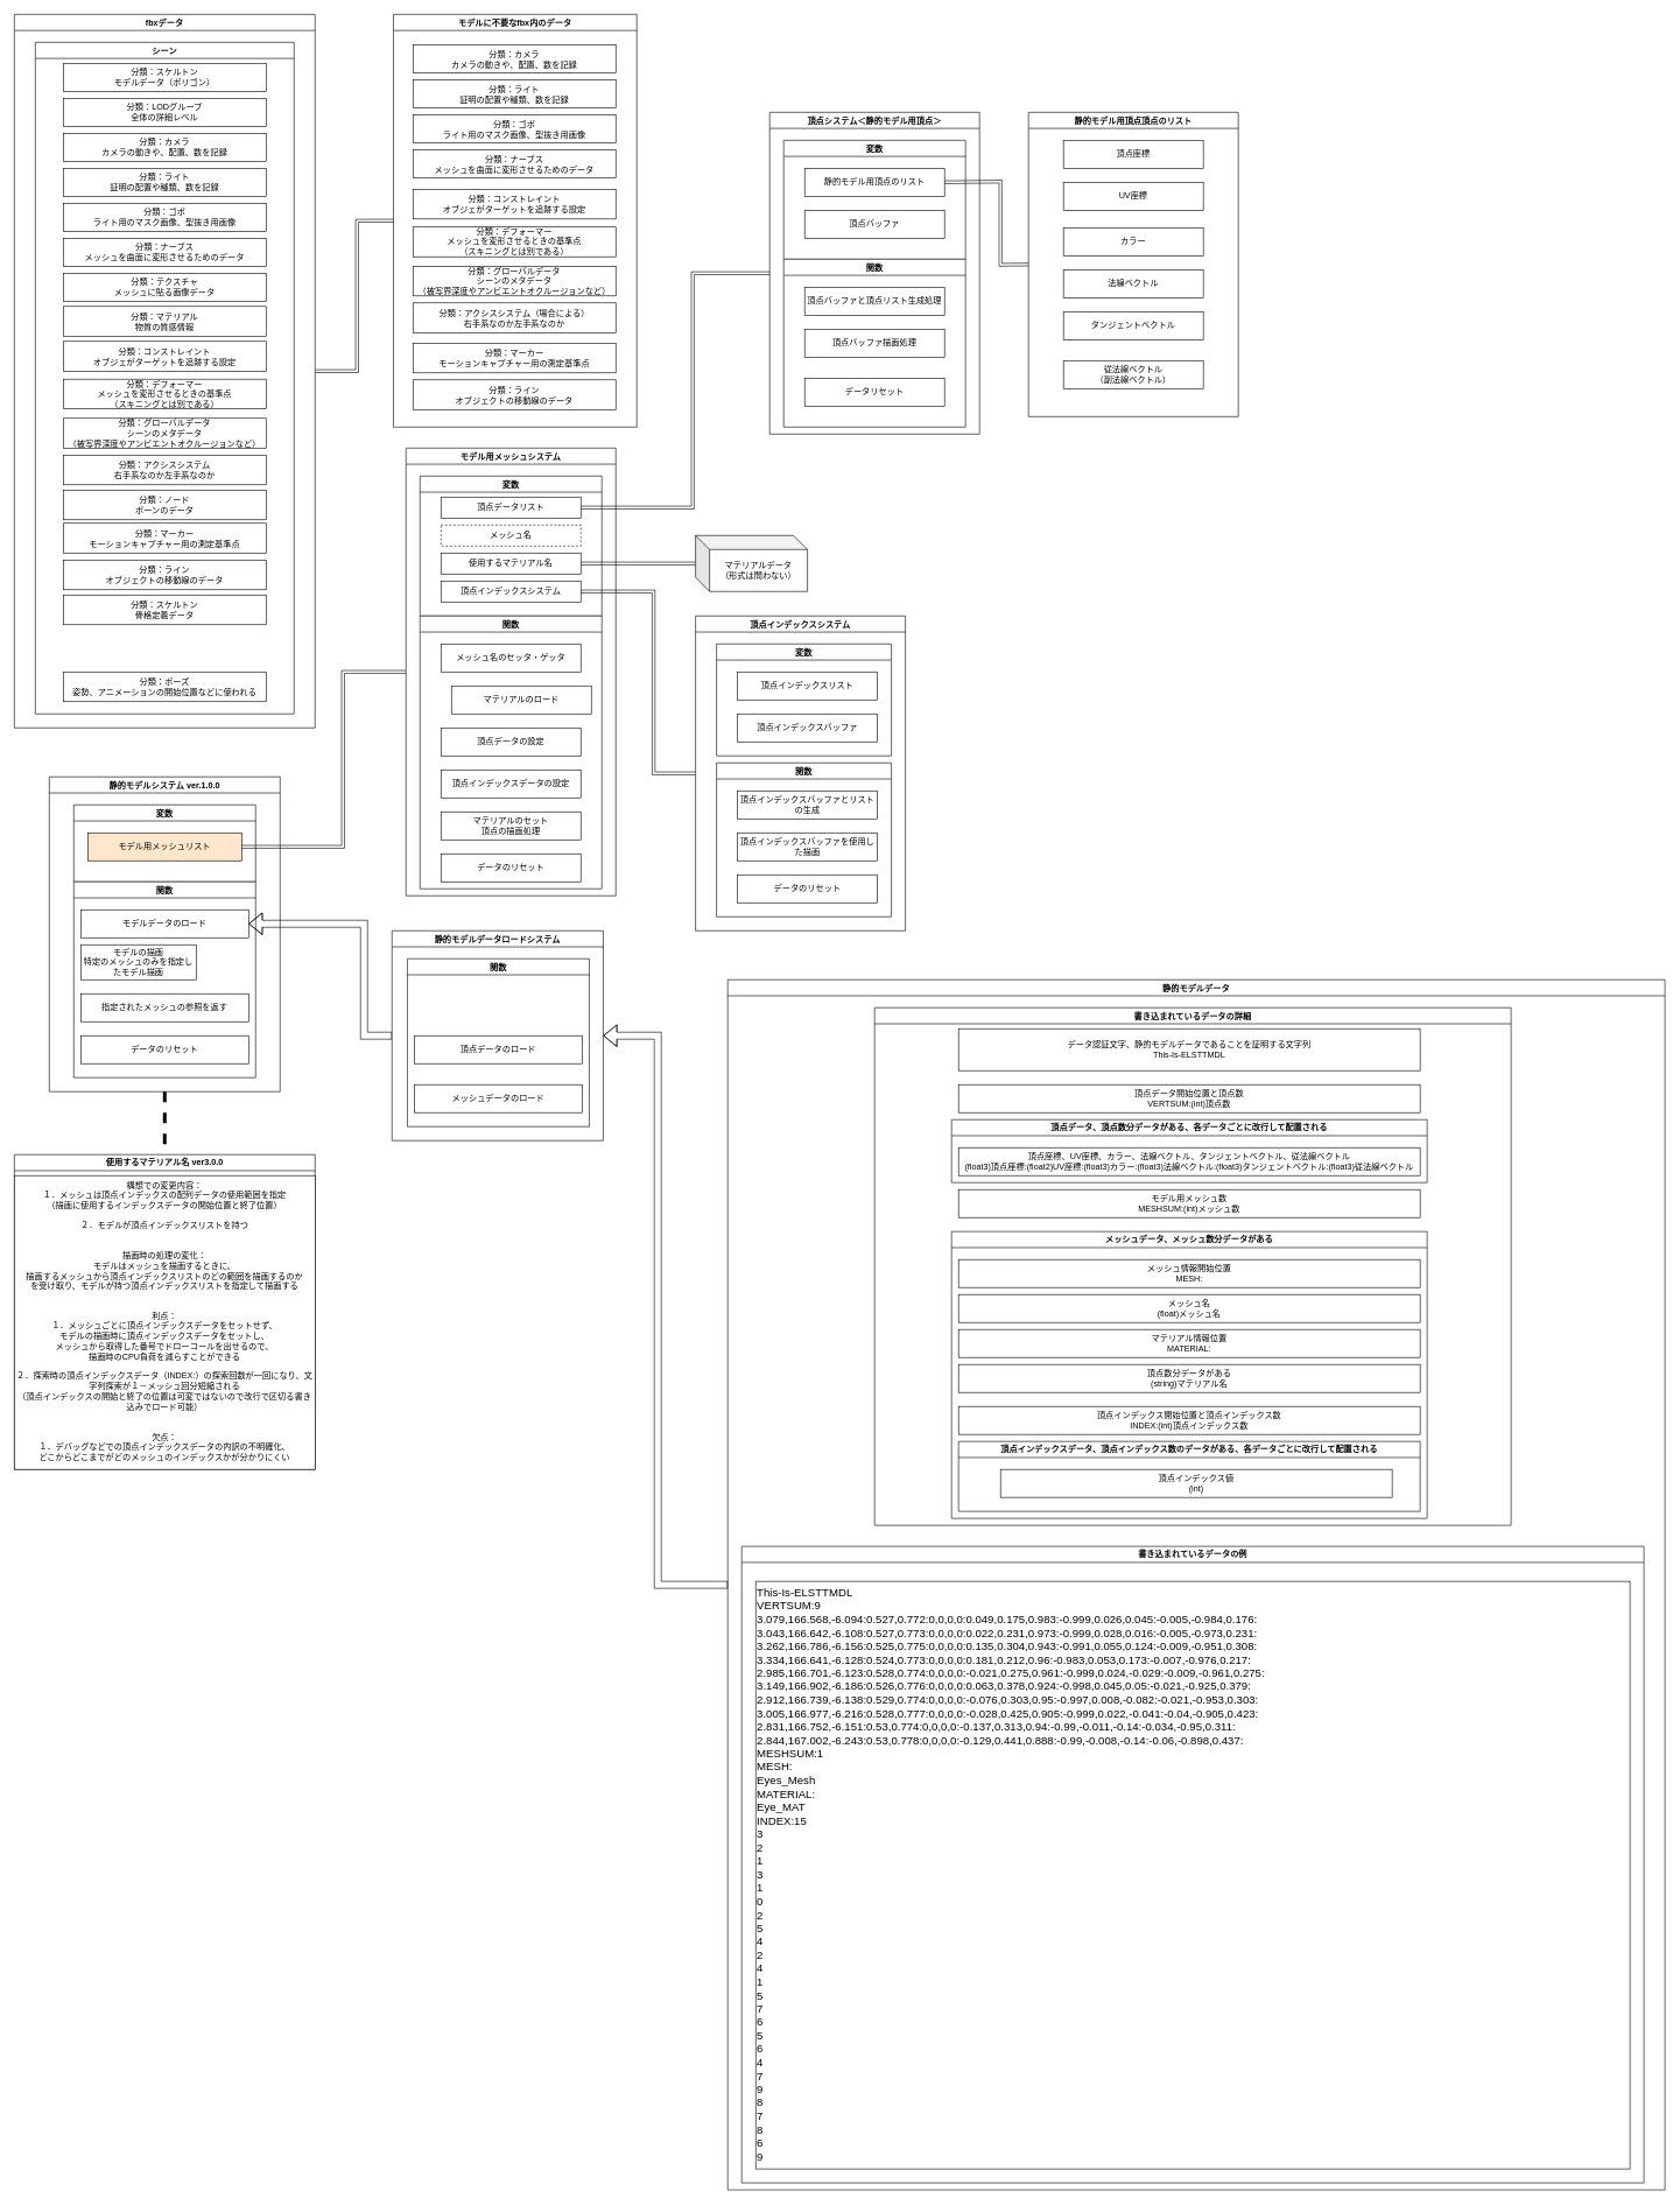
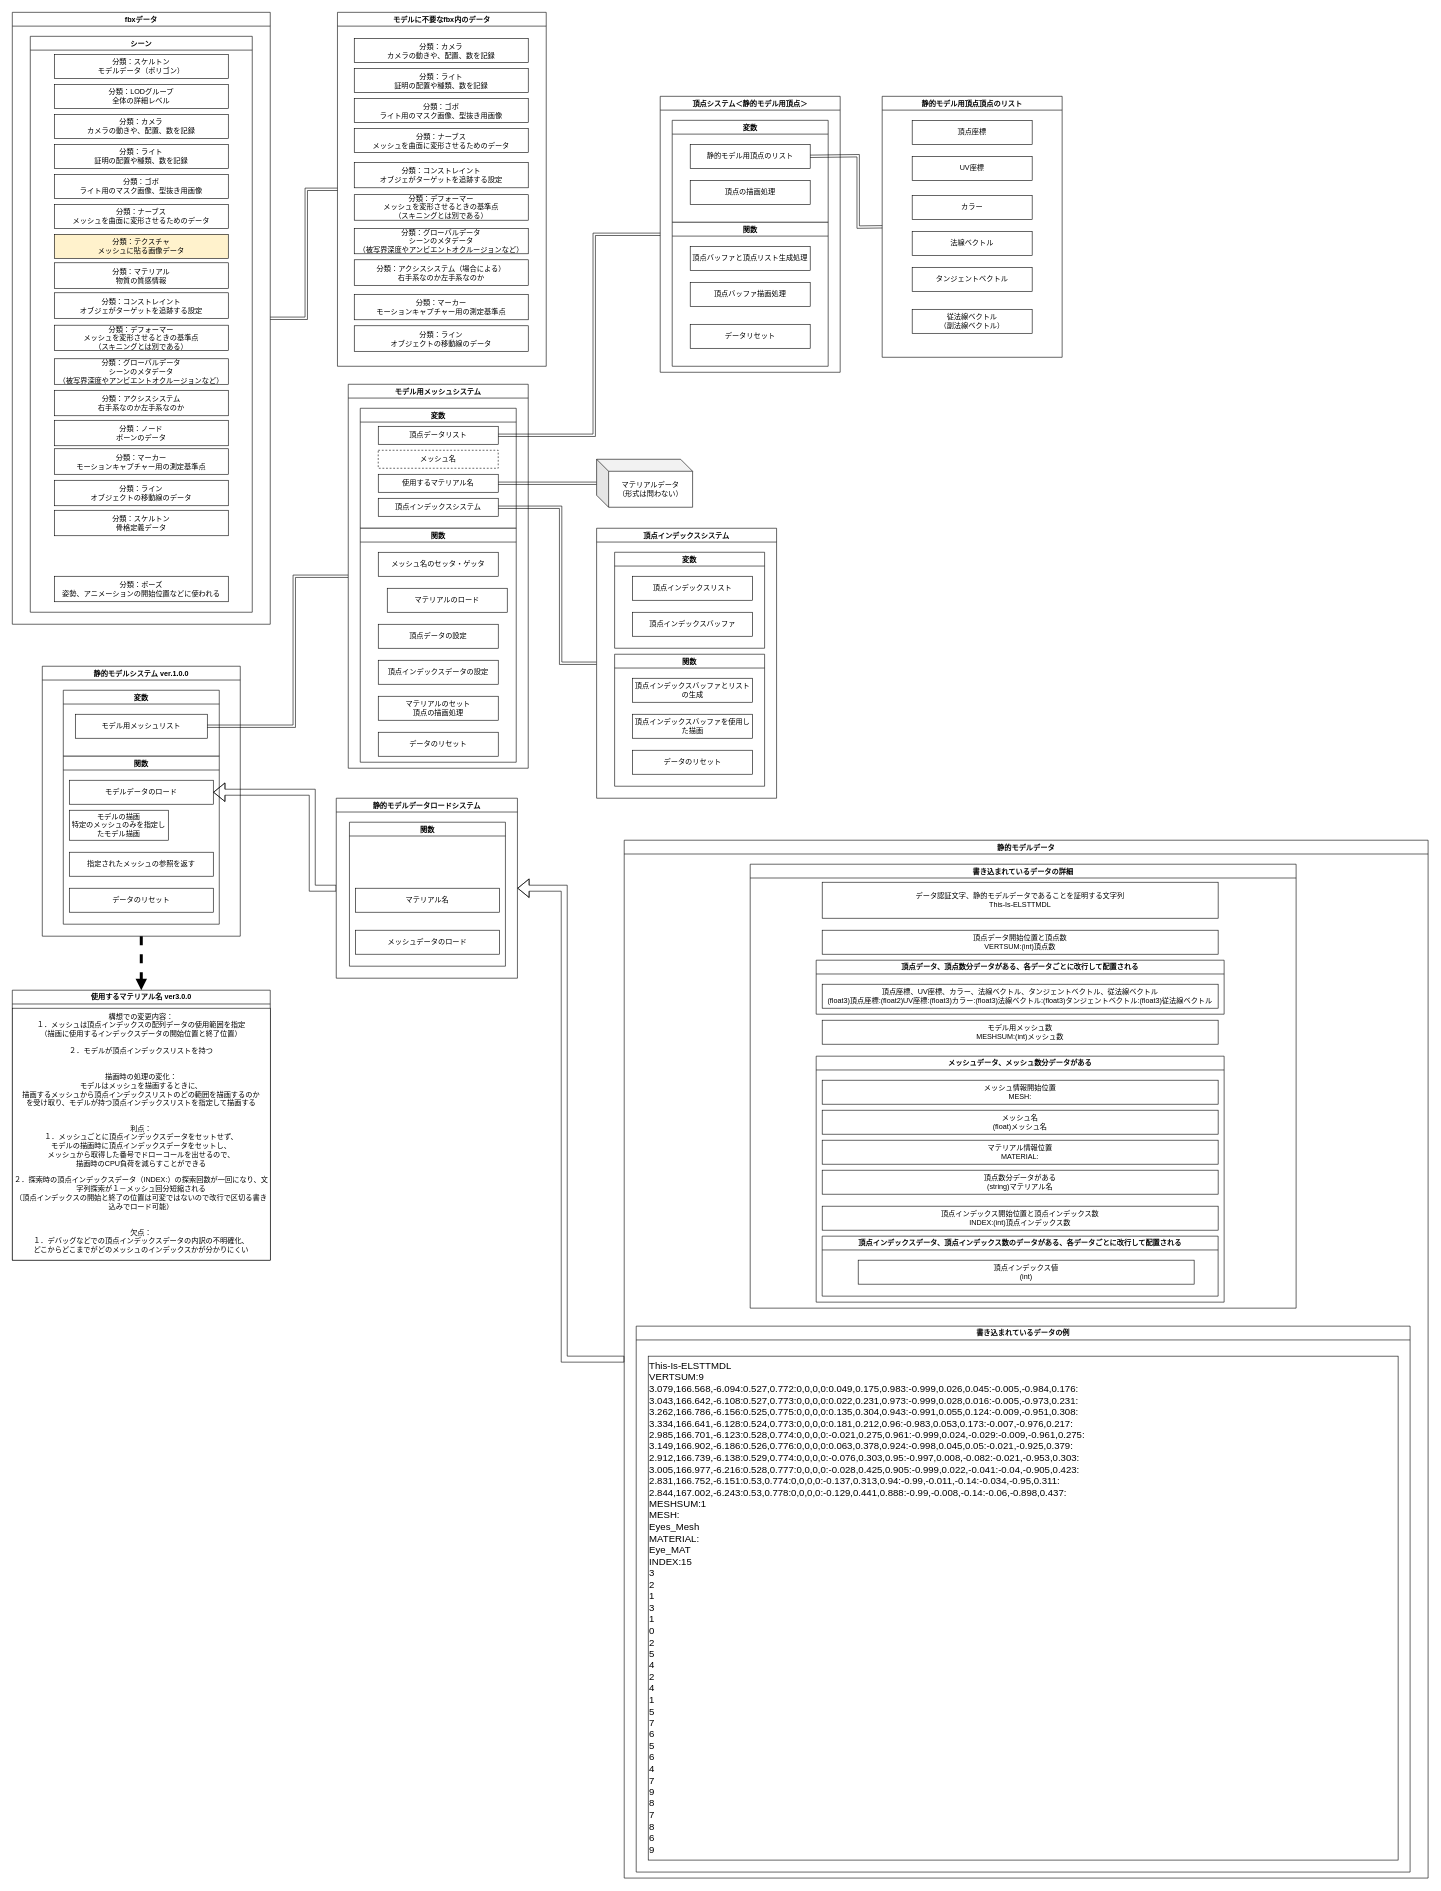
- <mxCell id="13" value="頂点バッファ" style="rounded=0;whiteSpace=wrap;html=1;" parent="11" vertex="1"><mxGeometry x="30" y="100" width="200" height="40" as="geometry" /></mxCell>
+ <mxCell id="13" value="頂点の描画処理" style="rounded=0;whiteSpace=wrap;html=1;" parent="11" vertex="1"><mxGeometry x="30" y="100" width="200" height="40" as="geometry" /></mxCell>
- <mxCell id="86" value="分類：テクスチャ&lt;br&gt;メッシュに貼る画像データ" style="rounded=0;whiteSpace=wrap;html=1;" parent="79" vertex="1"><mxGeometry x="40" y="330" width="290" height="40" as="geometry" /></mxCell>
+ <mxCell id="86" value="分類：テクスチャ&lt;br&gt;メッシュに貼る画像データ" style="rounded=0;whiteSpace=wrap;html=1;fillColor=#fff2cc;" parent="79" vertex="1"><mxGeometry x="40" y="330" width="290" height="40" as="geometry" /></mxCell>
- <mxCell id="4" value="モデル用メッシュリスト" style="rounded=0;whiteSpace=wrap;html=1;fillColor=#ffe6cc;" parent="3" vertex="1"><mxGeometry x="20" y="40" width="220" height="40" as="geometry" /></mxCell>
+ <mxCell id="4" value="モデル用メッシュリスト" style="rounded=0;whiteSpace=wrap;html=1;" parent="3" vertex="1"><mxGeometry x="20" y="40" width="220" height="40" as="geometry" /></mxCell>
- <mxCell id="57" value="頂点データのロード" style="rounded=0;whiteSpace=wrap;html=1;" parent="56" vertex="1"><mxGeometry x="10" y="110" width="240" height="40" as="geometry" /></mxCell>
+ <mxCell id="57" value="マテリアル名" style="rounded=0;whiteSpace=wrap;html=1;" parent="56" vertex="1"><mxGeometry x="10" y="110" width="240" height="40" as="geometry" /></mxCell>
- <mxCell id="50" value="" style="endArrow=none;dashed=1;html=1;strokeWidth=5;rounded=0;entryX=0.5;entryY=0;entryDx=0;entryDy=0;exitX=0.5;exitY=1;exitDx=0;exitDy=0;" parent="1" source="2" target="51" edge="1"><mxGeometry width="50" height="50" relative="1" as="geometry"><mxPoint x="70" y="890" as="sourcePoint" /><mxPoint x="530" y="830" as="targetPoint" /></mxGeometry></mxCell>
+ <mxCell id="50" value="" style="endArrow=block;dashed=1;html=1;strokeWidth=5;rounded=0;entryX=0.5;entryY=0;entryDx=0;entryDy=0;exitX=0.5;exitY=1;exitDx=0;exitDy=0;" parent="1" source="2" target="51" edge="1"><mxGeometry width="50" height="50" relative="1" as="geometry"><mxPoint x="70" y="890" as="sourcePoint" /><mxPoint x="530" y="830" as="targetPoint" /></mxGeometry></mxCell>
